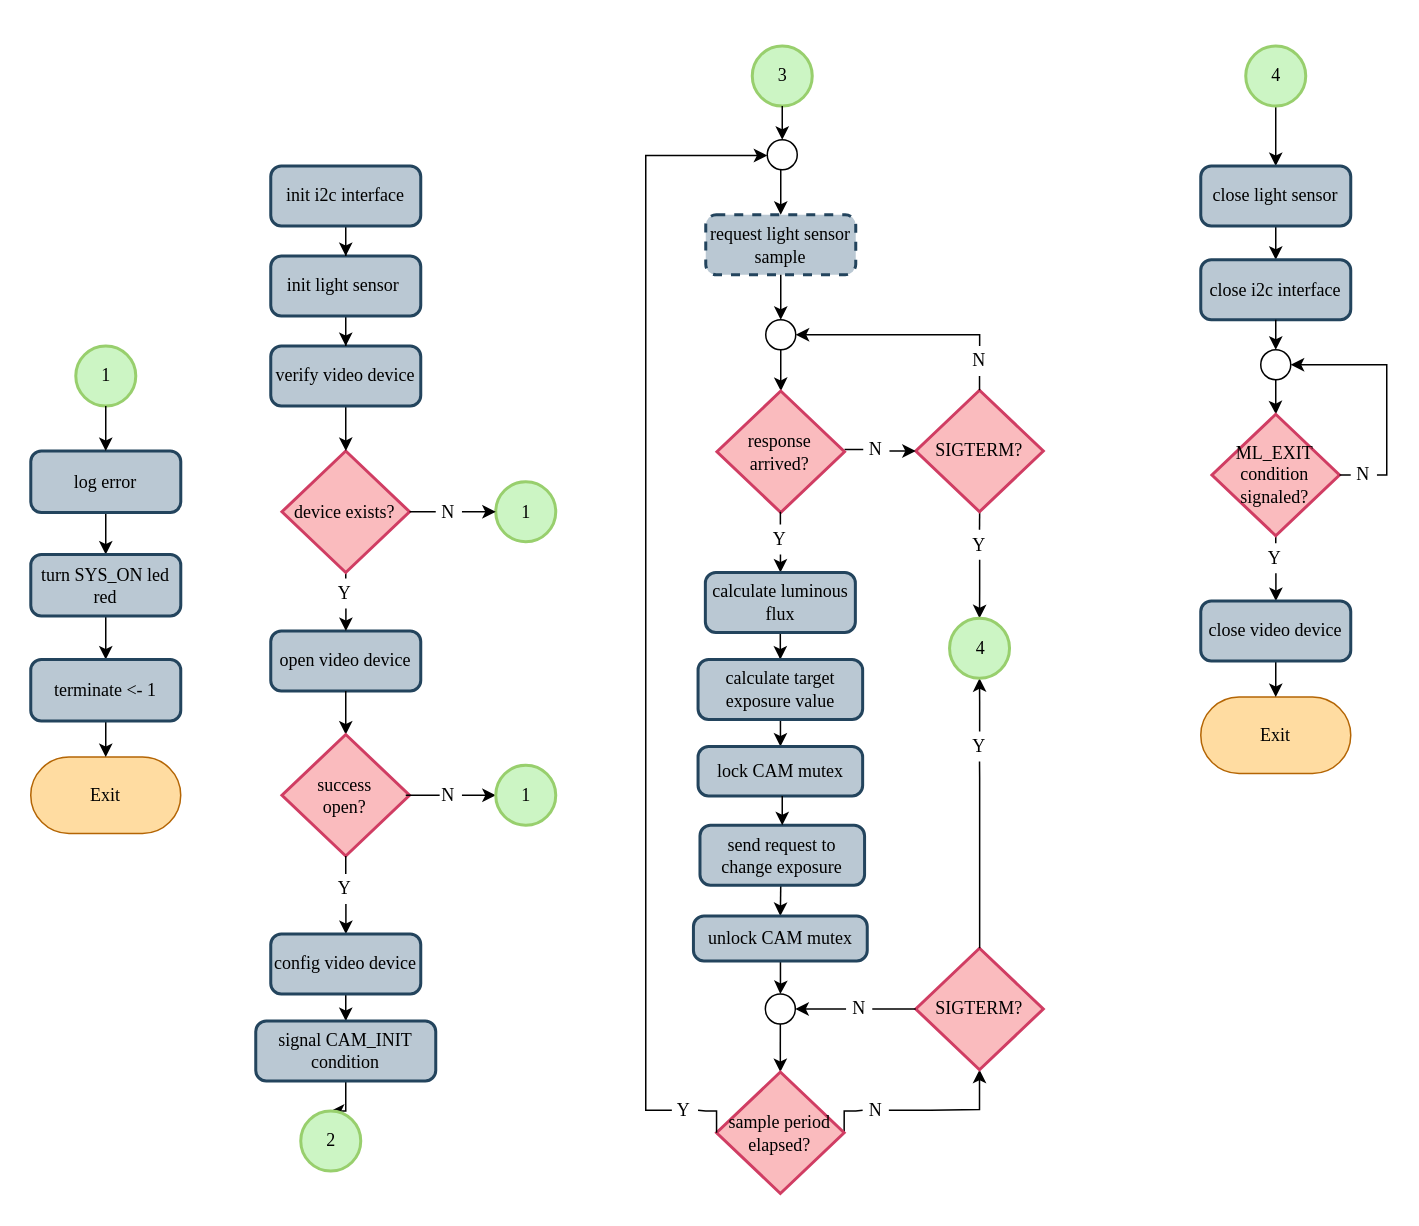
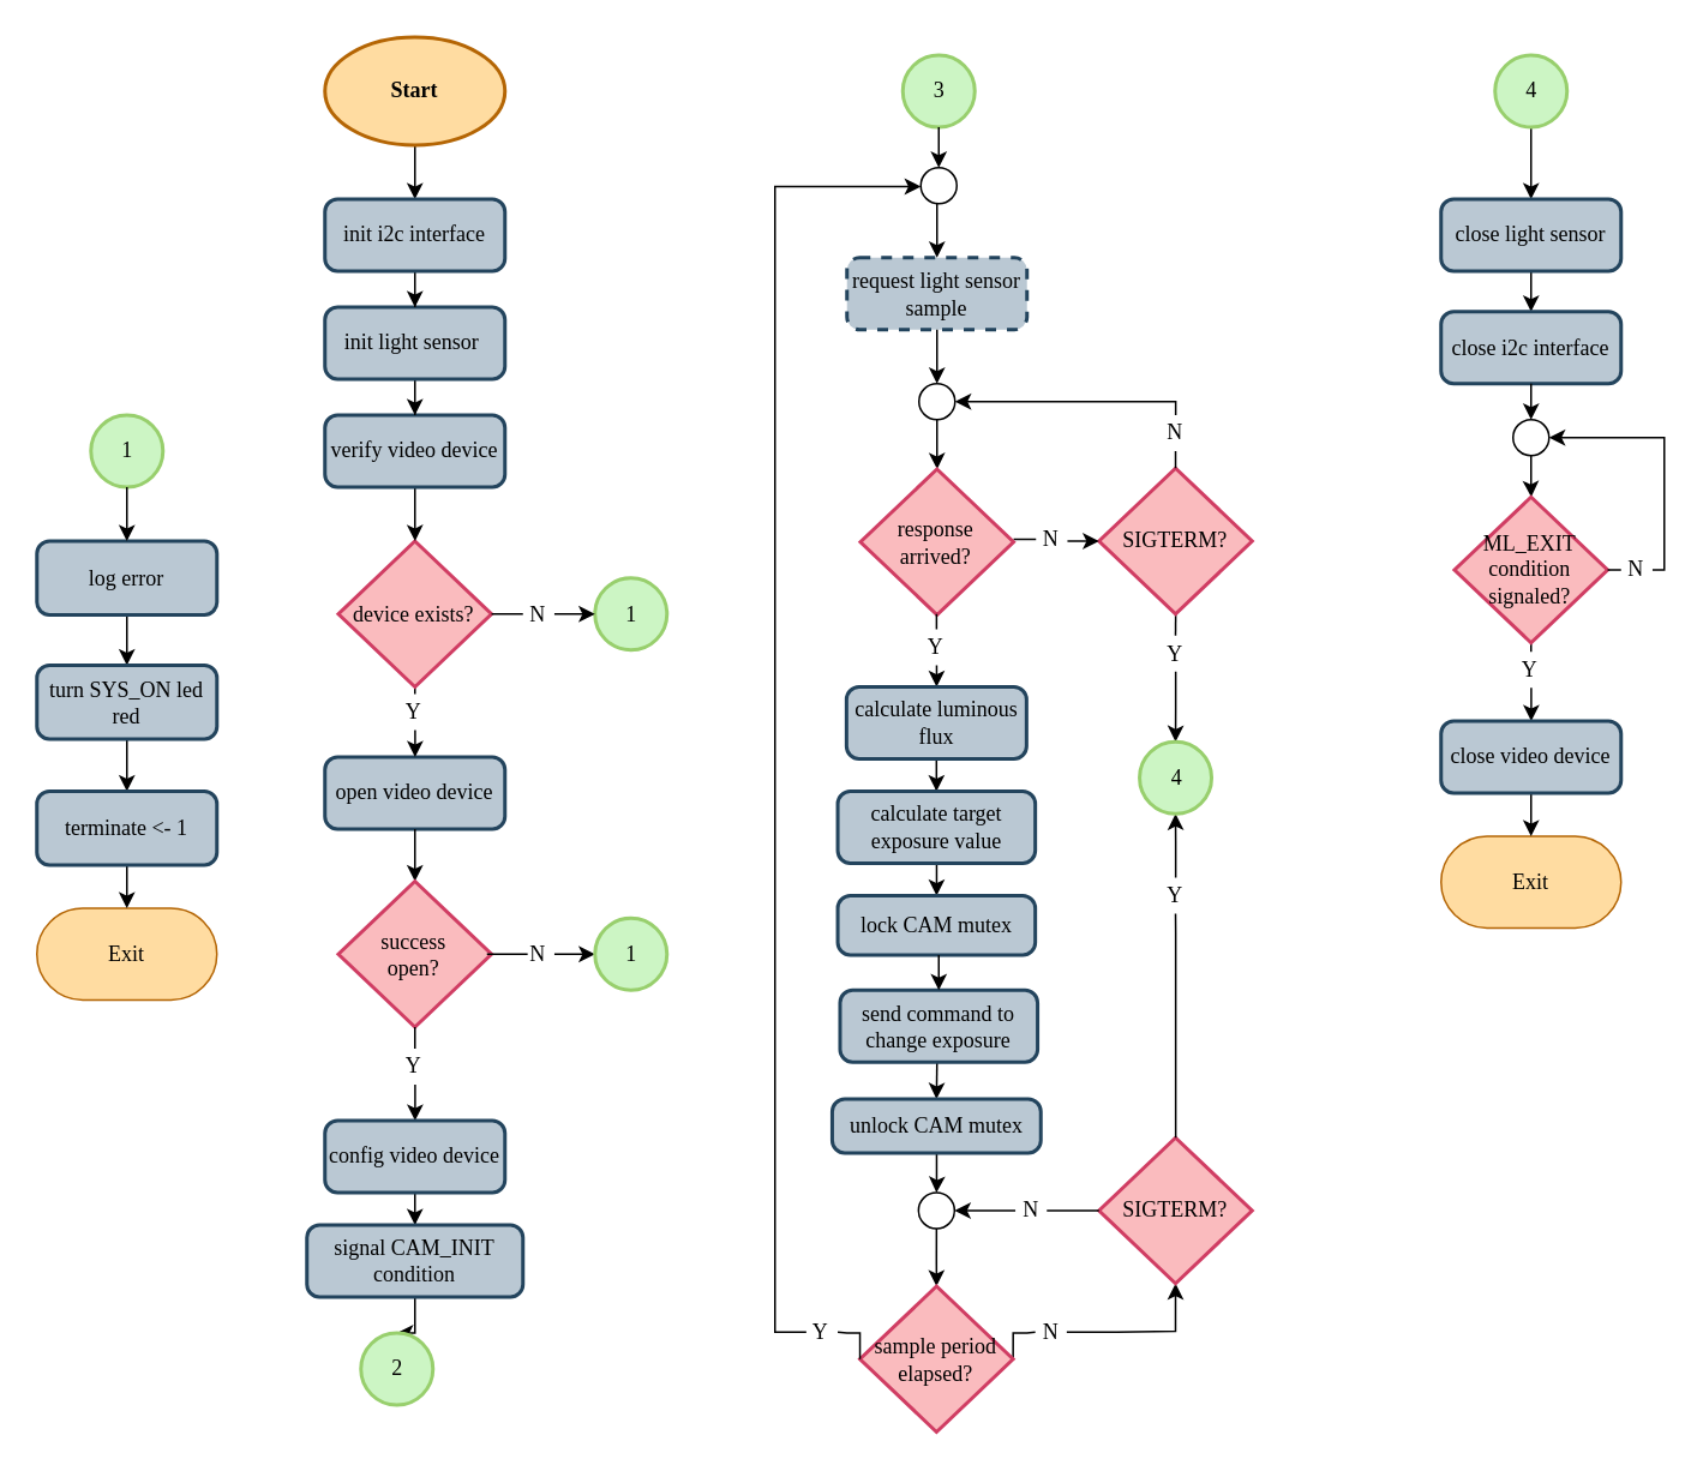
+ <mxCell id="6" value="Start" style="strokeWidth=2;html=1;shape=mxgraph.flowchart.start_1;whiteSpace=wrap;fontStyle=1;strokeColor=#b46504;fillColor=#FFDCA1;fontFamily=Consolas;" parent="1" vertex="1"><mxGeometry x="180" y="20" width="100" height="60" as="geometry" /></mxCell>
+ <mxCell id="5" style="edgeStyle=orthogonalEdgeStyle;rounded=0;orthogonalLoop=1;jettySize=auto;html=1;fontFamily=Consolas;" parent="1" source="6" target="29" edge="1"><mxGeometry relative="1" as="geometry"><mxPoint x="230" y="80" as="targetPoint" /></mxGeometry></mxCell>
- <mxCell id="105" value="send request to change exposure" style="rounded=1;whiteSpace=wrap;html=1;absoluteArcSize=1;arcSize=14;strokeWidth=2;fillColor=#bac8d3;strokeColor=#23445d;fontFamily=Consolas;" vertex="1" parent="1"><mxGeometry x="466.15" y="549.5" width="109.73" height="40" as="geometry" /></mxCell>
+ <mxCell id="105" value="send command to change exposure" style="rounded=1;whiteSpace=wrap;html=1;absoluteArcSize=1;arcSize=14;strokeWidth=2;fillColor=#bac8d3;strokeColor=#23445d;fontFamily=Consolas;" vertex="1" parent="1"><mxGeometry x="466.15" y="549.5" width="109.73" height="40" as="geometry" /></mxCell>
